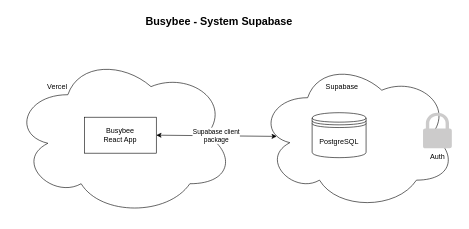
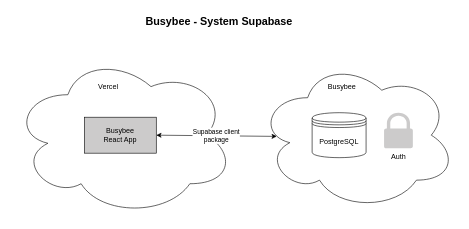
- <mxCell id="3" value="Vercel" style="text;html=1;align=center;verticalAlign=middle;whiteSpace=wrap;rounded=0;" vertex="1" parent="1"><mxGeometry x="65" y="130" width="60" height="30" as="geometry" /></mxCell>
+ <mxCell id="3" value="Vercel" style="text;html=1;align=center;verticalAlign=middle;whiteSpace=wrap;rounded=0;" vertex="1" parent="1"><mxGeometry x="150" y="130" width="60" height="30" as="geometry" /></mxCell>
- <mxCell id="8" value="Supabase" style="text;html=1;align=center;verticalAlign=middle;whiteSpace=wrap;rounded=0;" vertex="1" parent="1"><mxGeometry x="540" y="130" width="60" height="30" as="geometry" /></mxCell>
+ <mxCell id="8" value="Busybee" style="text;html=1;align=center;verticalAlign=middle;whiteSpace=wrap;rounded=0;" vertex="1" parent="1"><mxGeometry x="540" y="130" width="60" height="30" as="geometry" /></mxCell>
- <mxCell id="9" value="Auth" style="sketch=0;pointerEvents=1;shadow=0;dashed=0;html=1;strokeColor=none;labelPosition=center;verticalLabelPosition=bottom;verticalAlign=top;outlineConnect=0;align=center;shape=mxgraph.office.security.lock_protected;fillColor=#CCCBCB;" vertex="1" parent="1"><mxGeometry x="705" y="187.5" width="48" height="59.5" as="geometry" /></mxCell>
+ <mxCell id="9" value="Auth" style="sketch=0;pointerEvents=1;shadow=0;dashed=0;html=1;strokeColor=none;labelPosition=center;verticalLabelPosition=bottom;verticalAlign=top;outlineConnect=0;align=center;shape=mxgraph.office.security.lock_protected;fillColor=#CCCBCB;" vertex="1" parent="1"><mxGeometry x="640" y="187.5" width="48" height="59.5" as="geometry" /></mxCell>
- <mxCell id="5" value="Busybee&lt;div&gt;React App&lt;/div&gt;" style="rounded=0;whiteSpace=wrap;html=1;" vertex="1" parent="1"><mxGeometry x="140" y="195" width="120" height="60" as="geometry" /></mxCell>
+ <mxCell id="5" value="Busybee&lt;div&gt;React App&lt;/div&gt;" style="rounded=0;whiteSpace=wrap;html=1;fillColor=#cccbcb;" vertex="1" parent="1"><mxGeometry x="140" y="195" width="120" height="60" as="geometry" /></mxCell>
